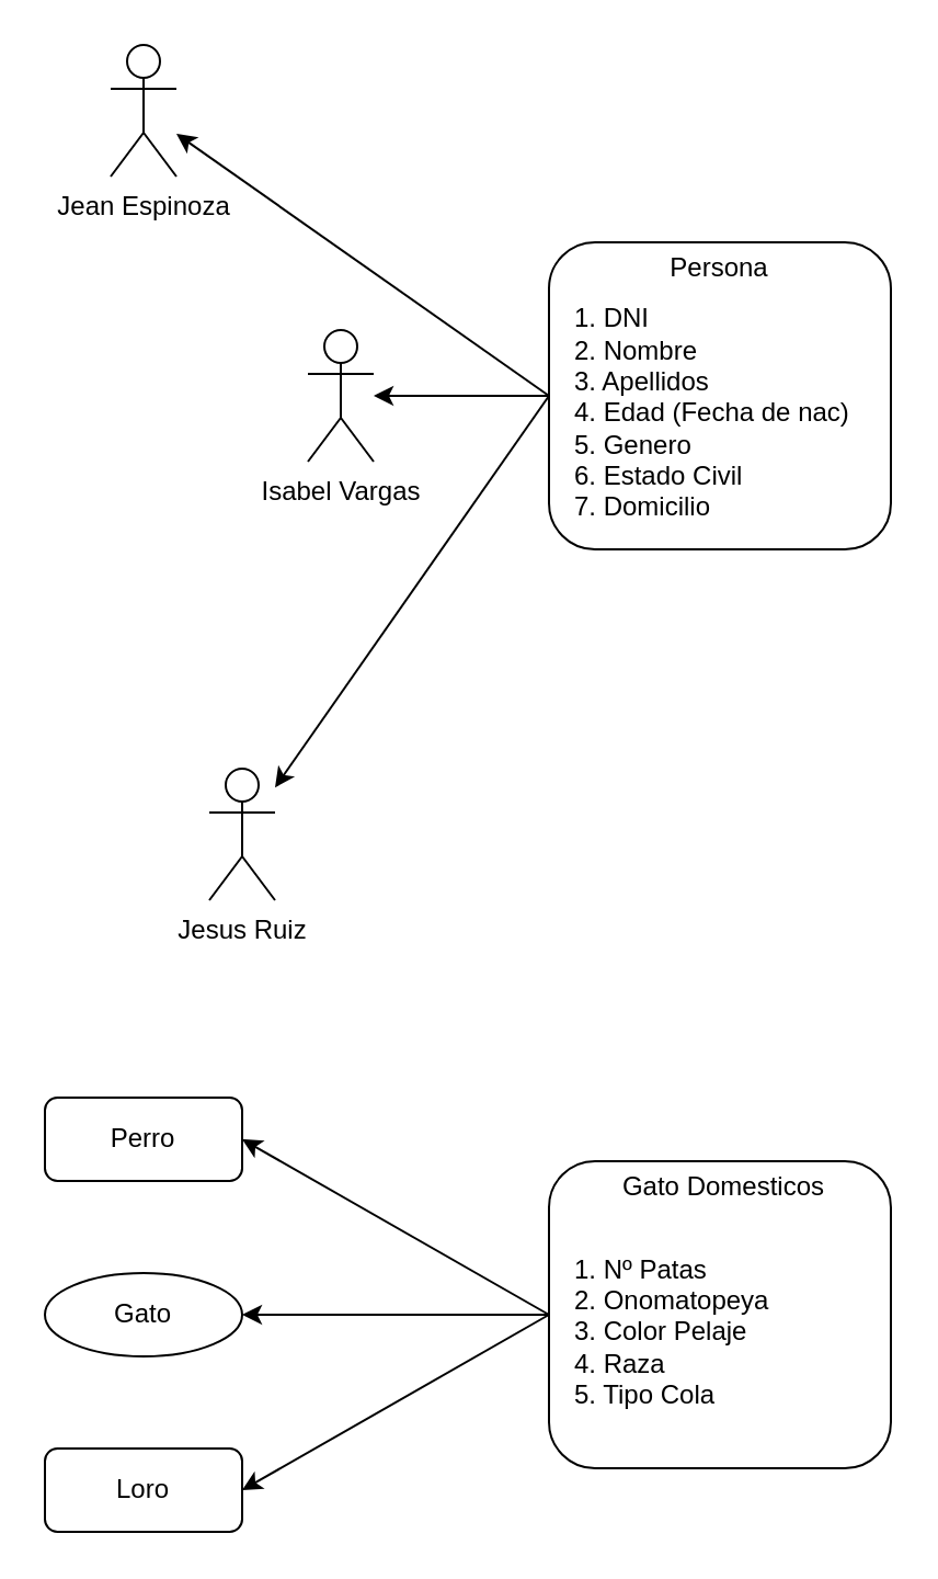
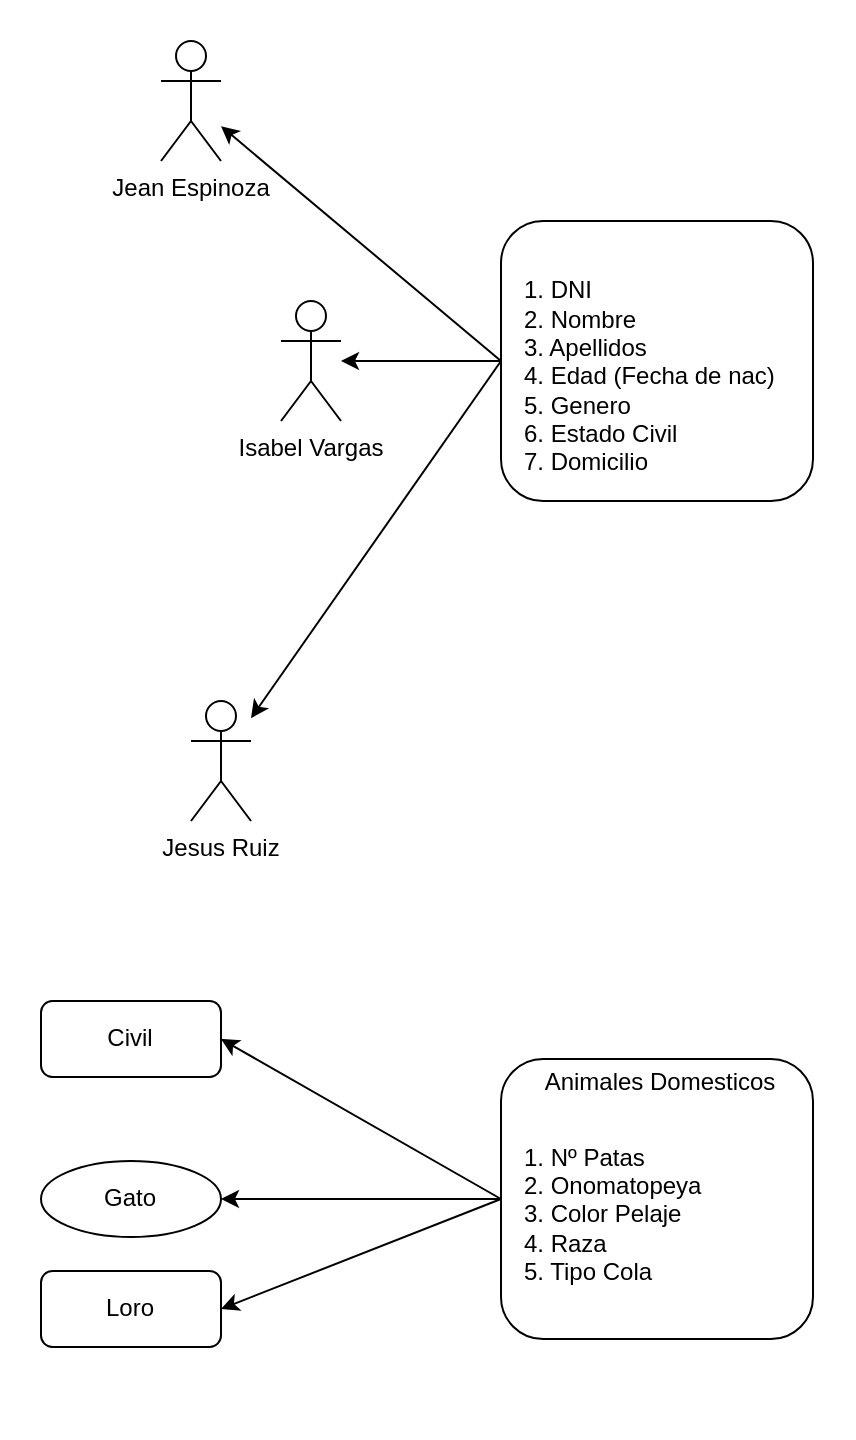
- <mxCell id="2" value="Jean Espinoza" style="shape=umlActor;verticalLabelPosition=bottom;verticalAlign=top;html=1;outlineConnect=0;" vertex="1" parent="1"><mxGeometry x="50" y="20" width="30" height="60" as="geometry" /></mxCell>
+ <mxCell id="2" value="Jean Espinoza" style="shape=umlActor;verticalLabelPosition=bottom;verticalAlign=top;html=1;outlineConnect=0;" vertex="1" parent="1"><mxGeometry x="80" y="20" width="30" height="60" as="geometry" /></mxCell>
- <mxCell id="7" value="Persona" style="text;html=1;strokeColor=none;fillColor=none;align=center;verticalAlign=middle;whiteSpace=wrap;rounded=0;" vertex="1" parent="5"><mxGeometry x="48" y="2" width="60" height="20" as="geometry" /></mxCell>
- <mxCell id="16" value="Perro" style="rounded=1;whiteSpace=wrap;html=1;" vertex="1" parent="1"><mxGeometry x="20" y="500" width="90" height="38" as="geometry" /></mxCell>
+ <mxCell id="16" value="Civil" style="rounded=1;whiteSpace=wrap;html=1;" vertex="1" parent="1"><mxGeometry x="20" y="500" width="90" height="38" as="geometry" /></mxCell>
- <mxCell id="14" value="Gato Domesticos" style="text;html=1;strokeColor=none;fillColor=none;align=center;verticalAlign=middle;whiteSpace=wrap;rounded=0;" vertex="1" parent="12"><mxGeometry x="10" y="2" width="140" height="20" as="geometry" /></mxCell>
+ <mxCell id="14" value="Animales Domesticos" style="text;html=1;strokeColor=none;fillColor=none;align=center;verticalAlign=middle;whiteSpace=wrap;rounded=0;" vertex="1" parent="12"><mxGeometry x="10" y="2" width="140" height="20" as="geometry" /></mxCell>
- <mxCell id="18" value="Loro" style="rounded=1;whiteSpace=wrap;html=1;" vertex="1" parent="1"><mxGeometry x="20" y="660" width="90" height="38" as="geometry" /></mxCell>
+ <mxCell id="18" value="Loro" style="rounded=1;whiteSpace=wrap;html=1;" vertex="1" parent="1"><mxGeometry x="20" y="635" width="90" height="38" as="geometry" /></mxCell>
